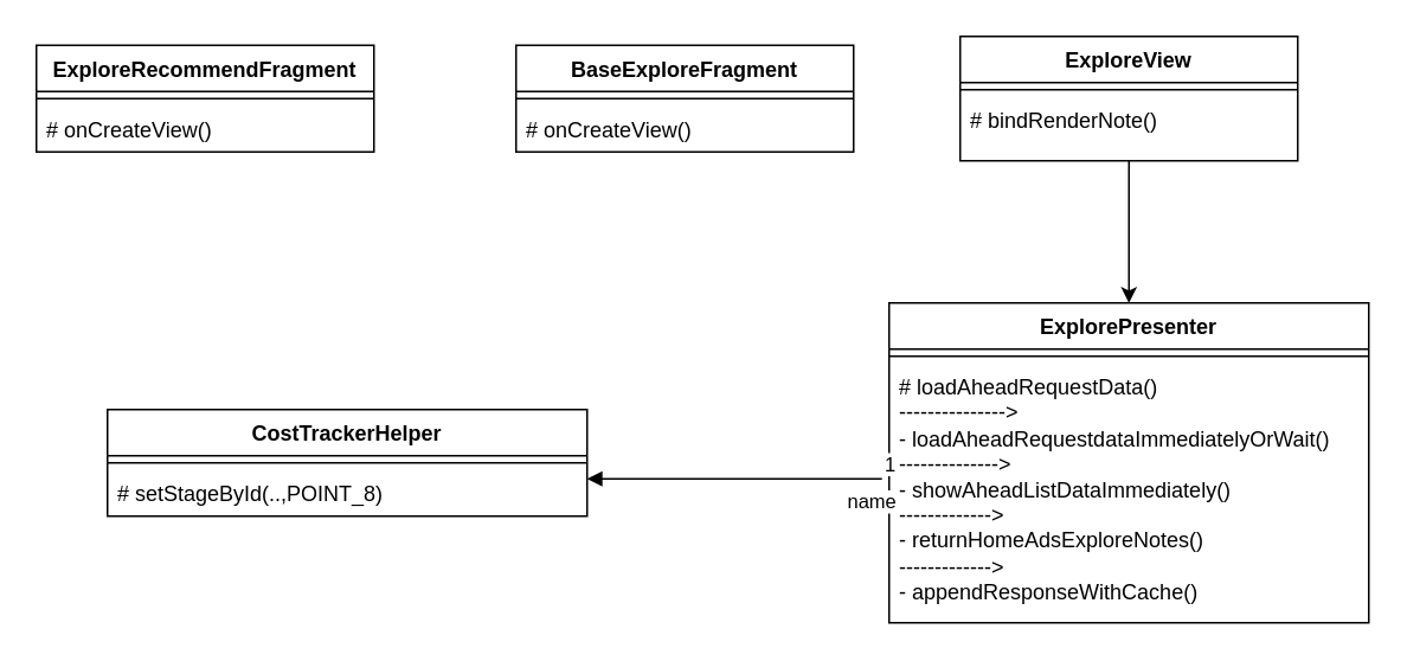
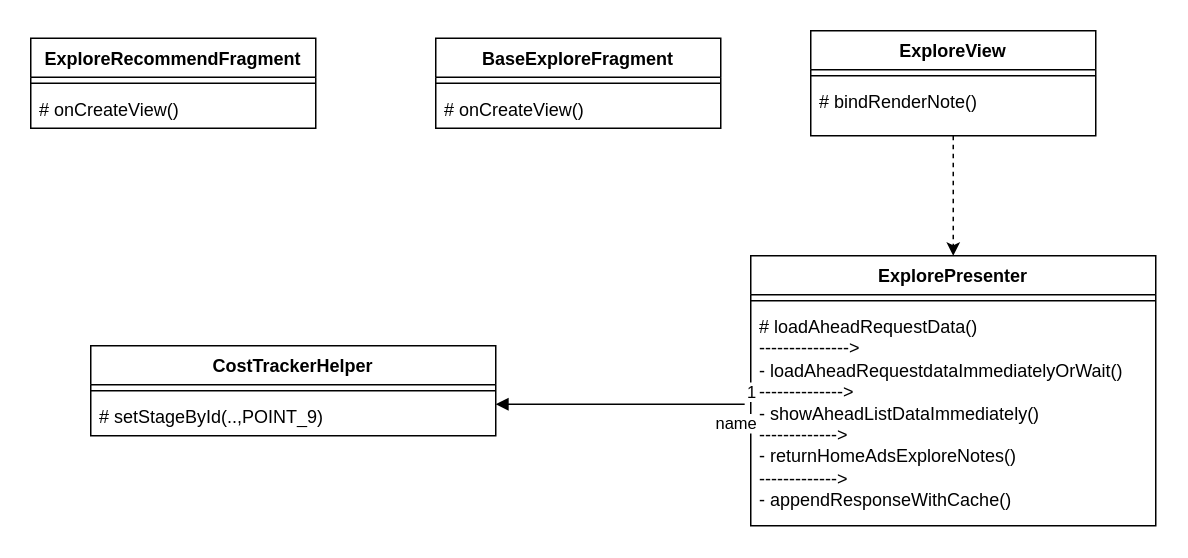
- <mxCell id="8" value="" style="edgeStyle=orthogonalEdgeStyle;rounded=0;orthogonalLoop=1;jettySize=auto;html=1;" edge="1" parent="1" source="9" target="12"><mxGeometry relative="1" as="geometry" /></mxCell>
+ <mxCell id="8" value="" style="edgeStyle=orthogonalEdgeStyle;rounded=0;orthogonalLoop=1;jettySize=auto;html=1;dashed=1;" edge="1" parent="1" source="9" target="12"><mxGeometry relative="1" as="geometry" /></mxCell>
- <mxCell id="17" value="# setStageById(..,POINT_8)" style="text;strokeColor=none;fillColor=none;align=left;verticalAlign=top;spacingLeft=4;spacingRight=4;overflow=hidden;rotatable=0;points=[[0,0.5],[1,0.5]];portConstraint=eastwest;whiteSpace=wrap;html=1;" vertex="1" parent="15"><mxGeometry y="34" width="270" height="26" as="geometry" /></mxCell>
+ <mxCell id="17" value="# setStageById(..,POINT_9)" style="text;strokeColor=none;fillColor=none;align=left;verticalAlign=top;spacingLeft=4;spacingRight=4;overflow=hidden;rotatable=0;points=[[0,0.5],[1,0.5]];portConstraint=eastwest;whiteSpace=wrap;html=1;" vertex="1" parent="15"><mxGeometry y="34" width="270" height="26" as="geometry" /></mxCell>
